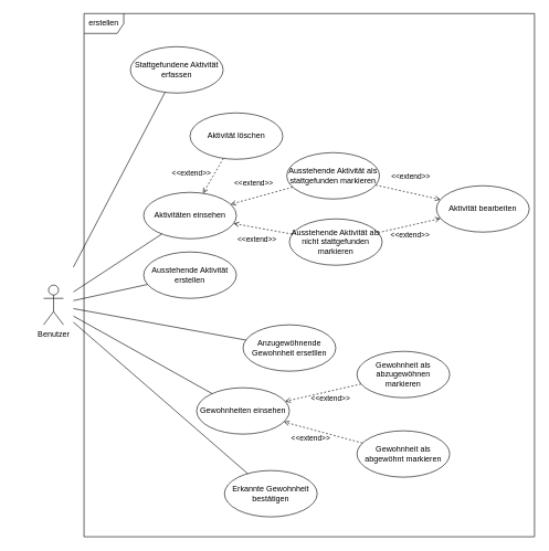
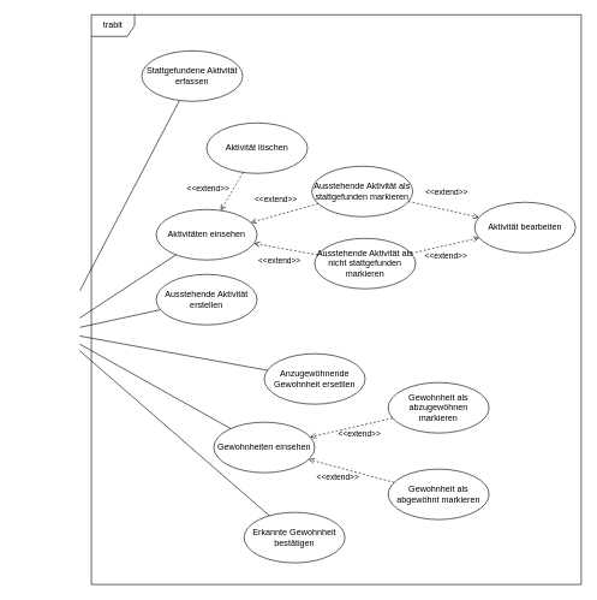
- <mxCell id="30" value="erstellen" style="shape=umlFrame;whiteSpace=wrap;html=1;pointerEvents=0;" vertex="1" parent="1"><mxGeometry x="126" y="20" width="680" height="790" as="geometry" /></mxCell>
+ <mxCell id="30" value="trabit" style="shape=umlFrame;whiteSpace=wrap;html=1;pointerEvents=0;" vertex="1" parent="1"><mxGeometry x="126" y="20" width="680" height="790" as="geometry" /></mxCell>
- <mxCell id="26" value="Benutzer" style="shape=umlActor;verticalLabelPosition=bottom;verticalAlign=top;html=1;" parent="25" vertex="1"><mxGeometry x="15" y="30" width="30" height="60" as="geometry" /></mxCell>
